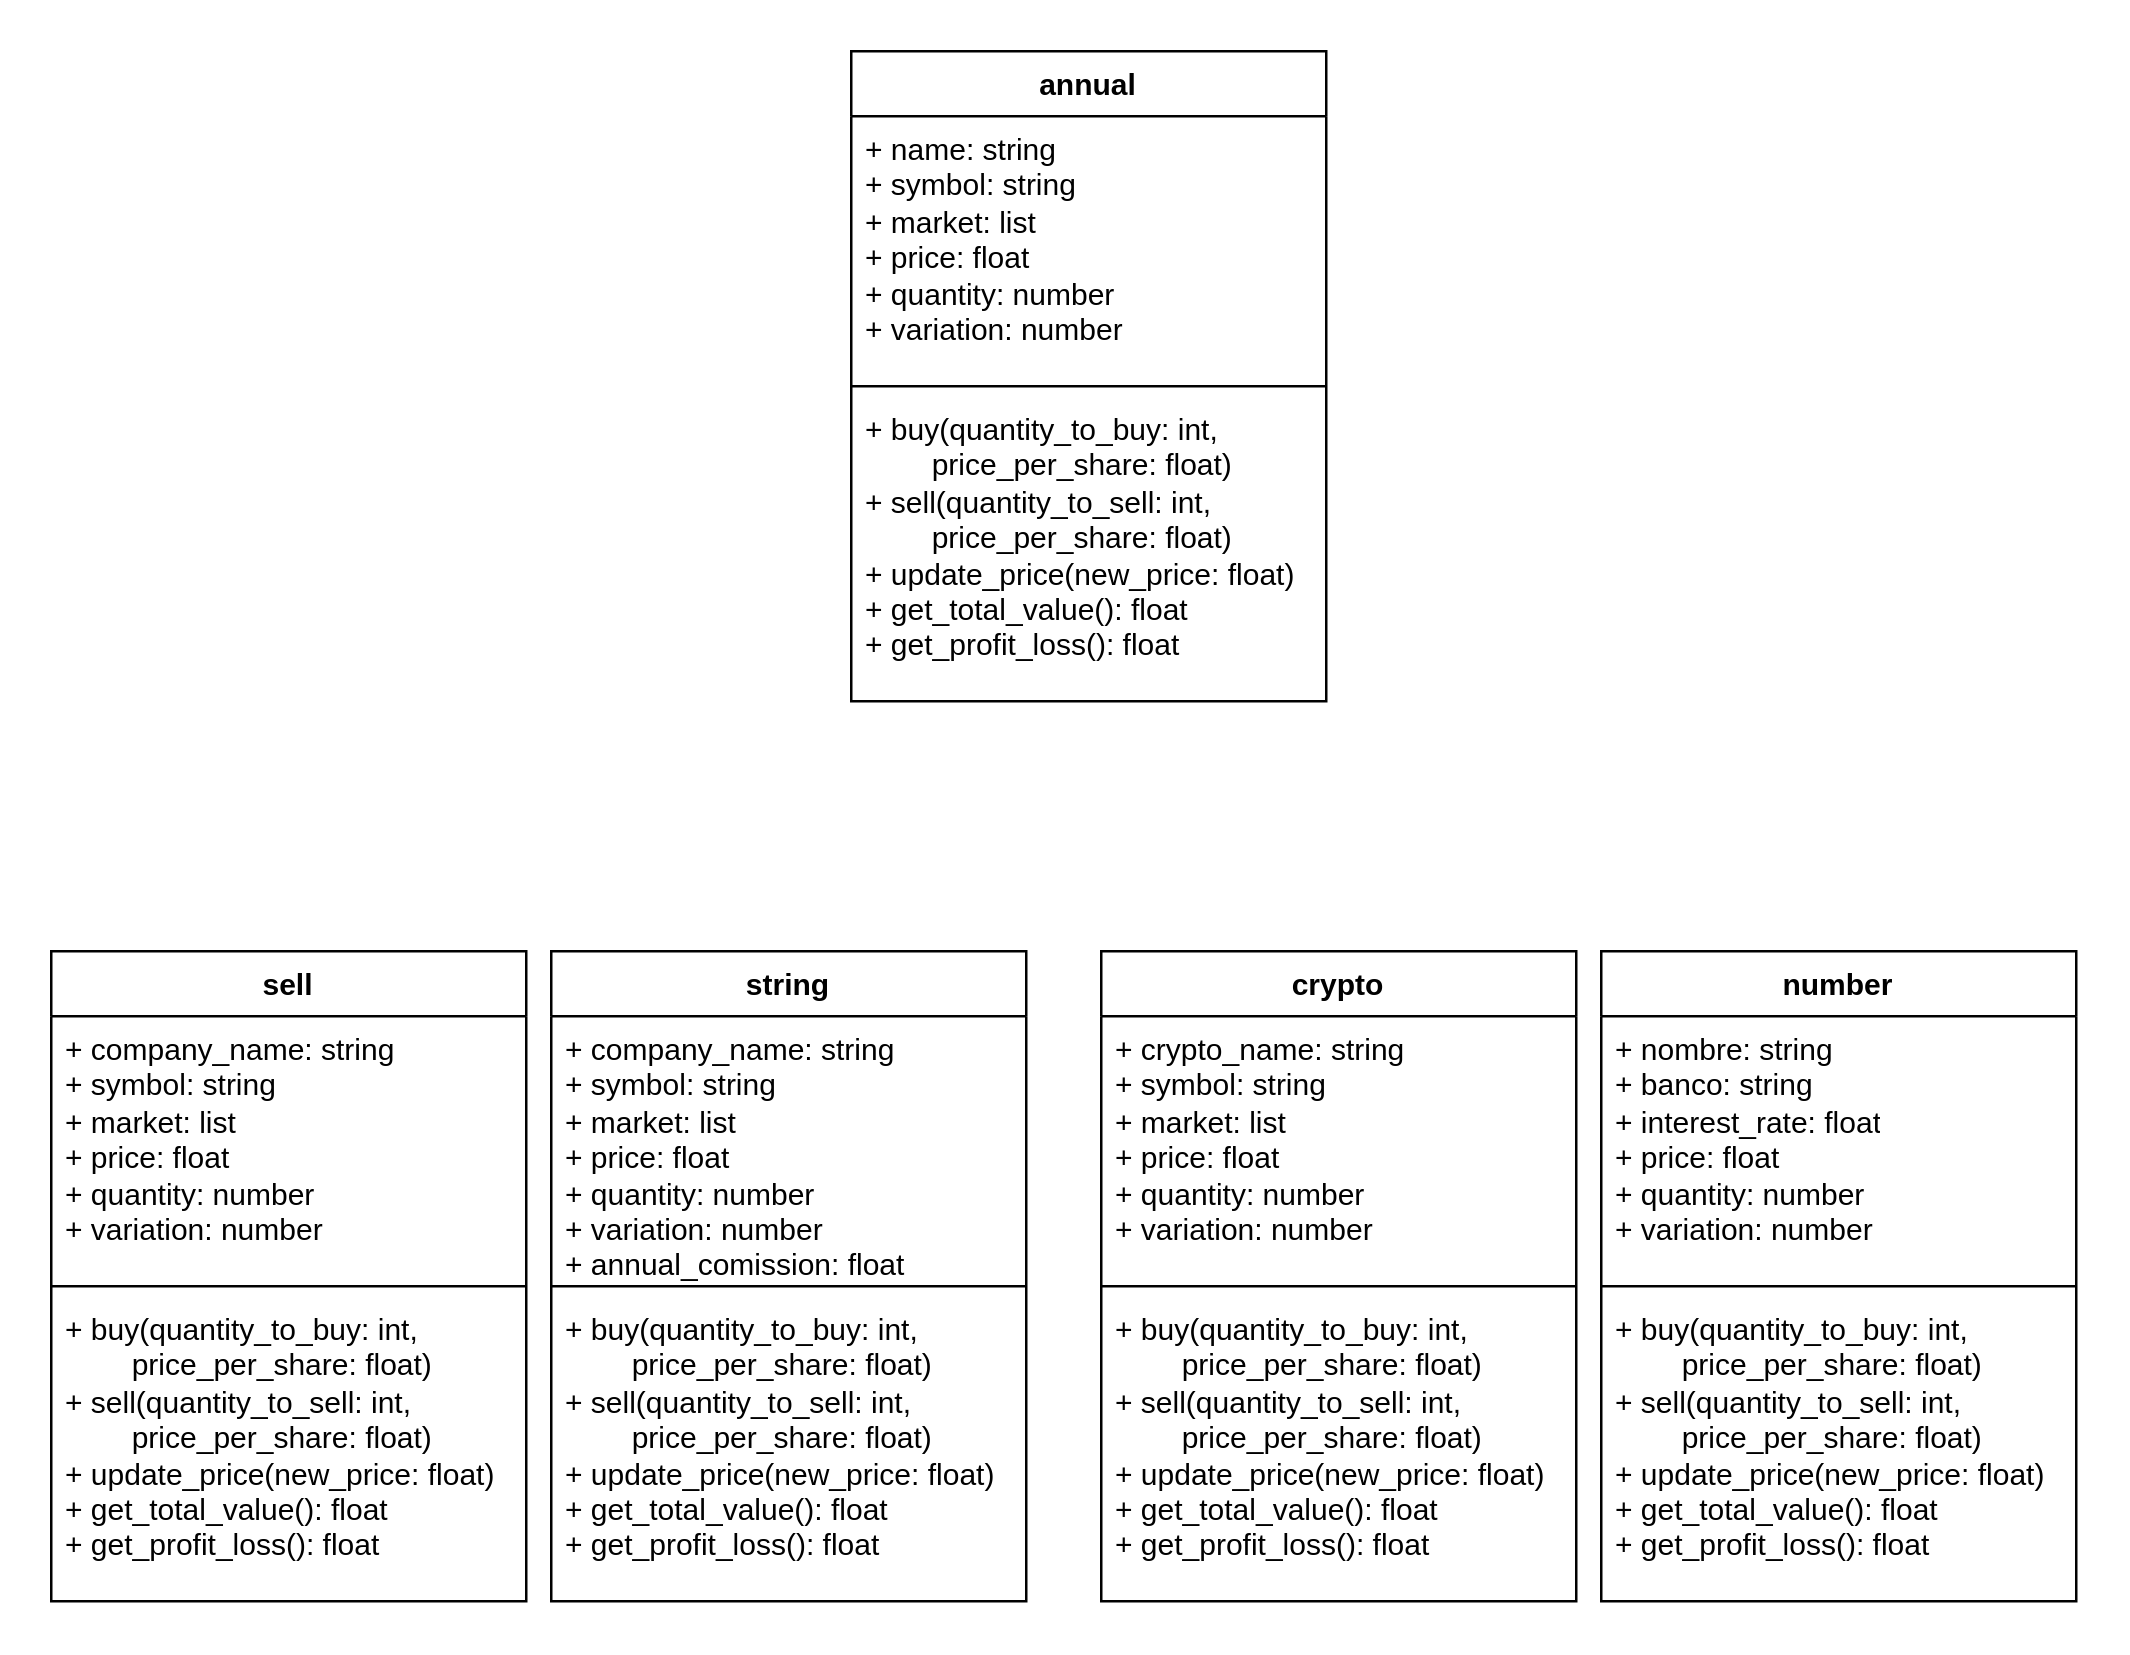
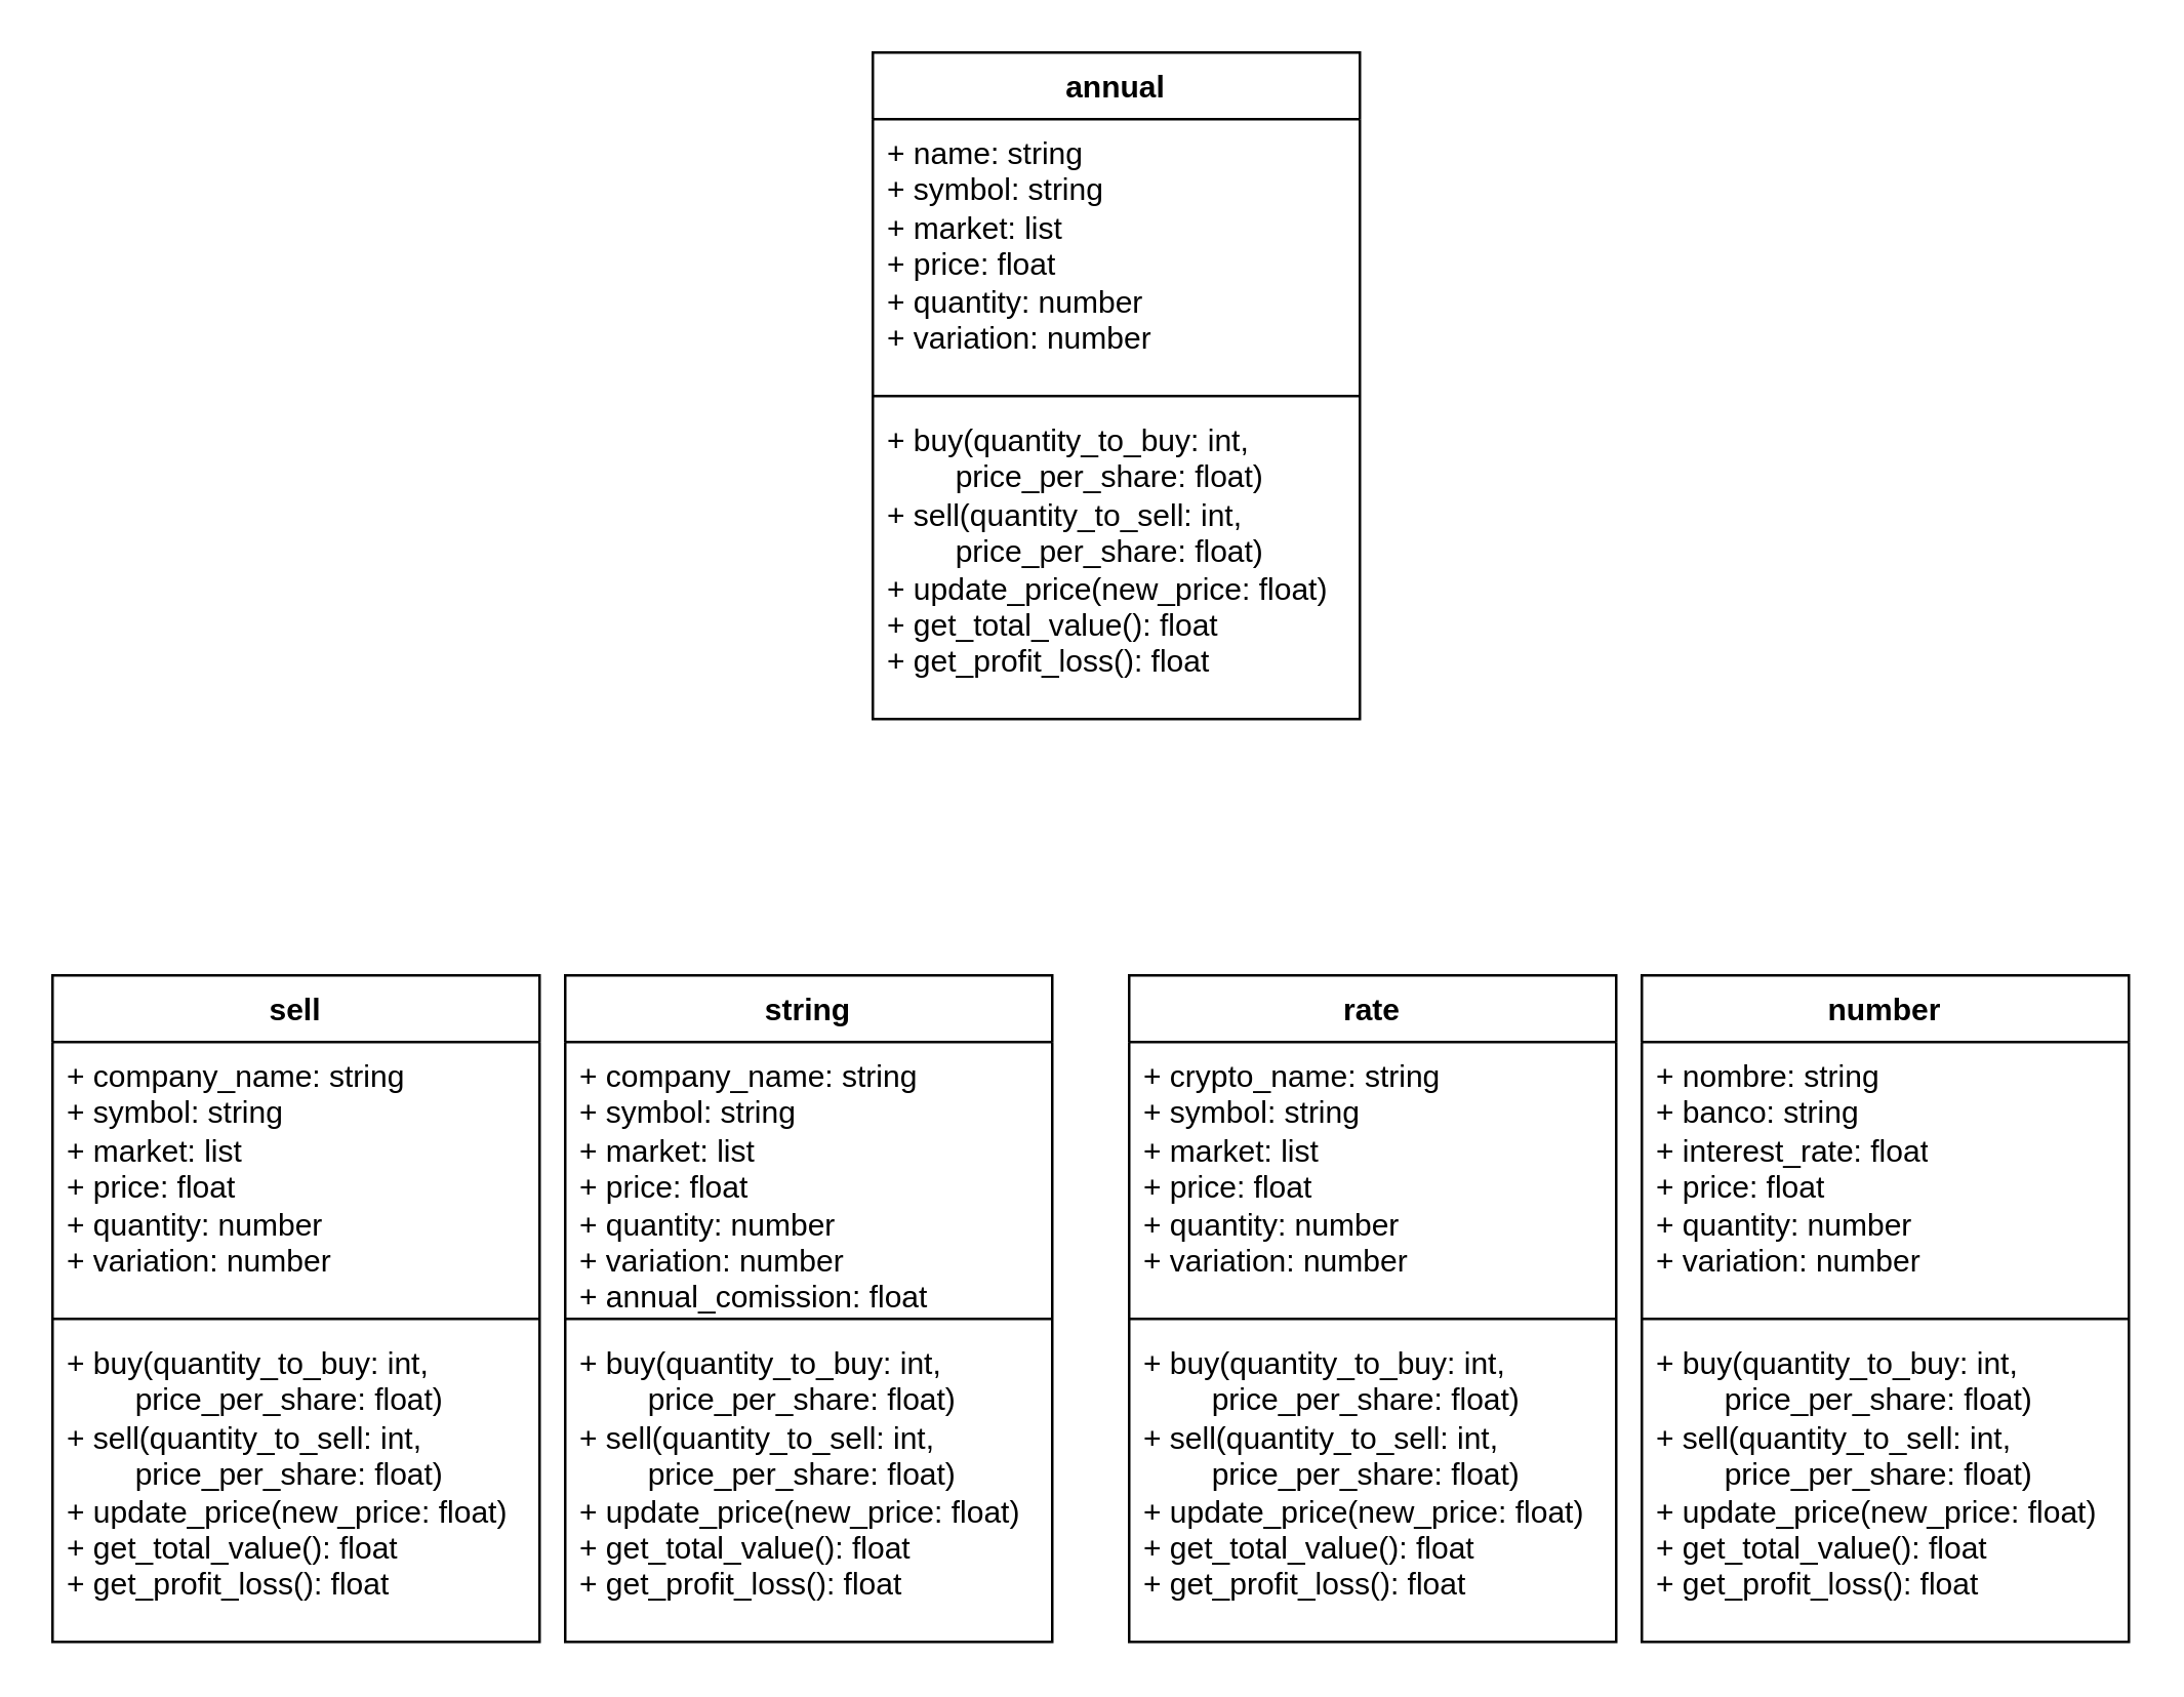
- <mxCell id="14" value="crypto" style="swimlane;fontStyle=1;align=center;verticalAlign=top;childLayout=stackLayout;horizontal=1;startSize=26;horizontalStack=0;resizeParent=1;resizeParentMax=0;resizeLast=0;collapsible=1;marginBottom=0;whiteSpace=wrap;html=1;" vertex="1" parent="1"><mxGeometry x="440" y="380" width="190" height="260" as="geometry" /></mxCell>
+ <mxCell id="14" value="rate" style="swimlane;fontStyle=1;align=center;verticalAlign=top;childLayout=stackLayout;horizontal=1;startSize=26;horizontalStack=0;resizeParent=1;resizeParentMax=0;resizeLast=0;collapsible=1;marginBottom=0;whiteSpace=wrap;html=1;" vertex="1" parent="1"><mxGeometry x="440" y="380" width="190" height="260" as="geometry" /></mxCell>
